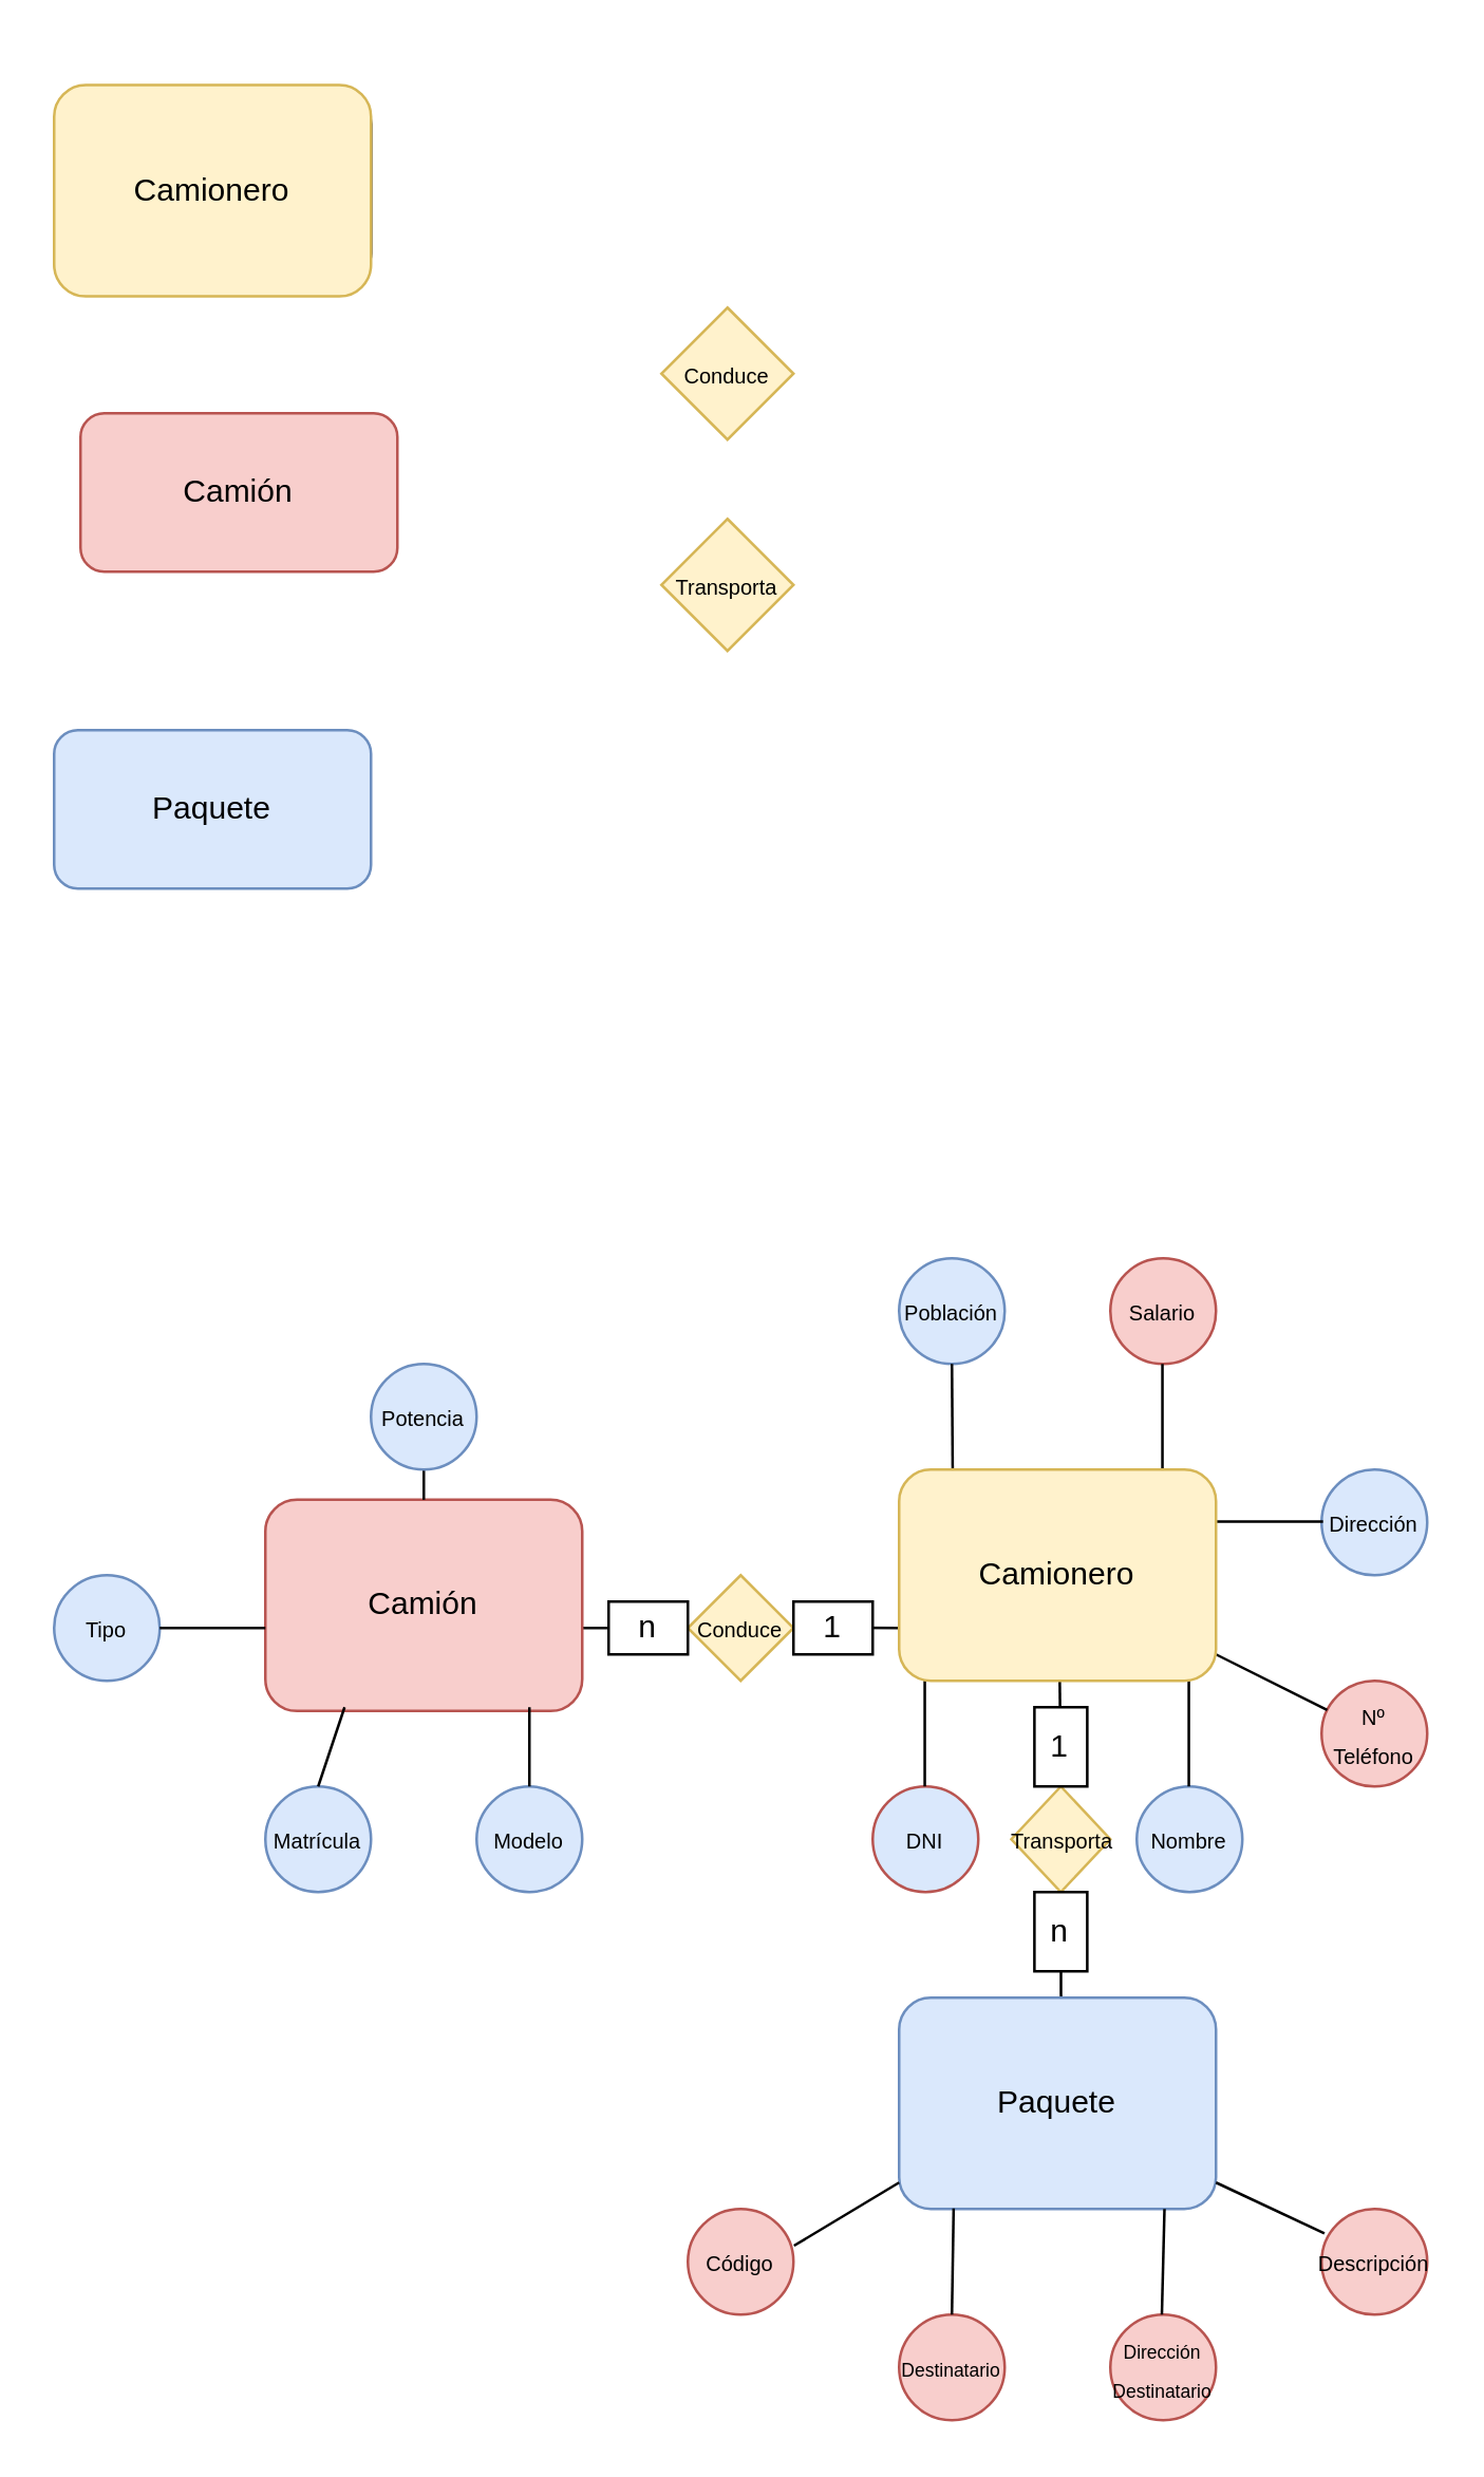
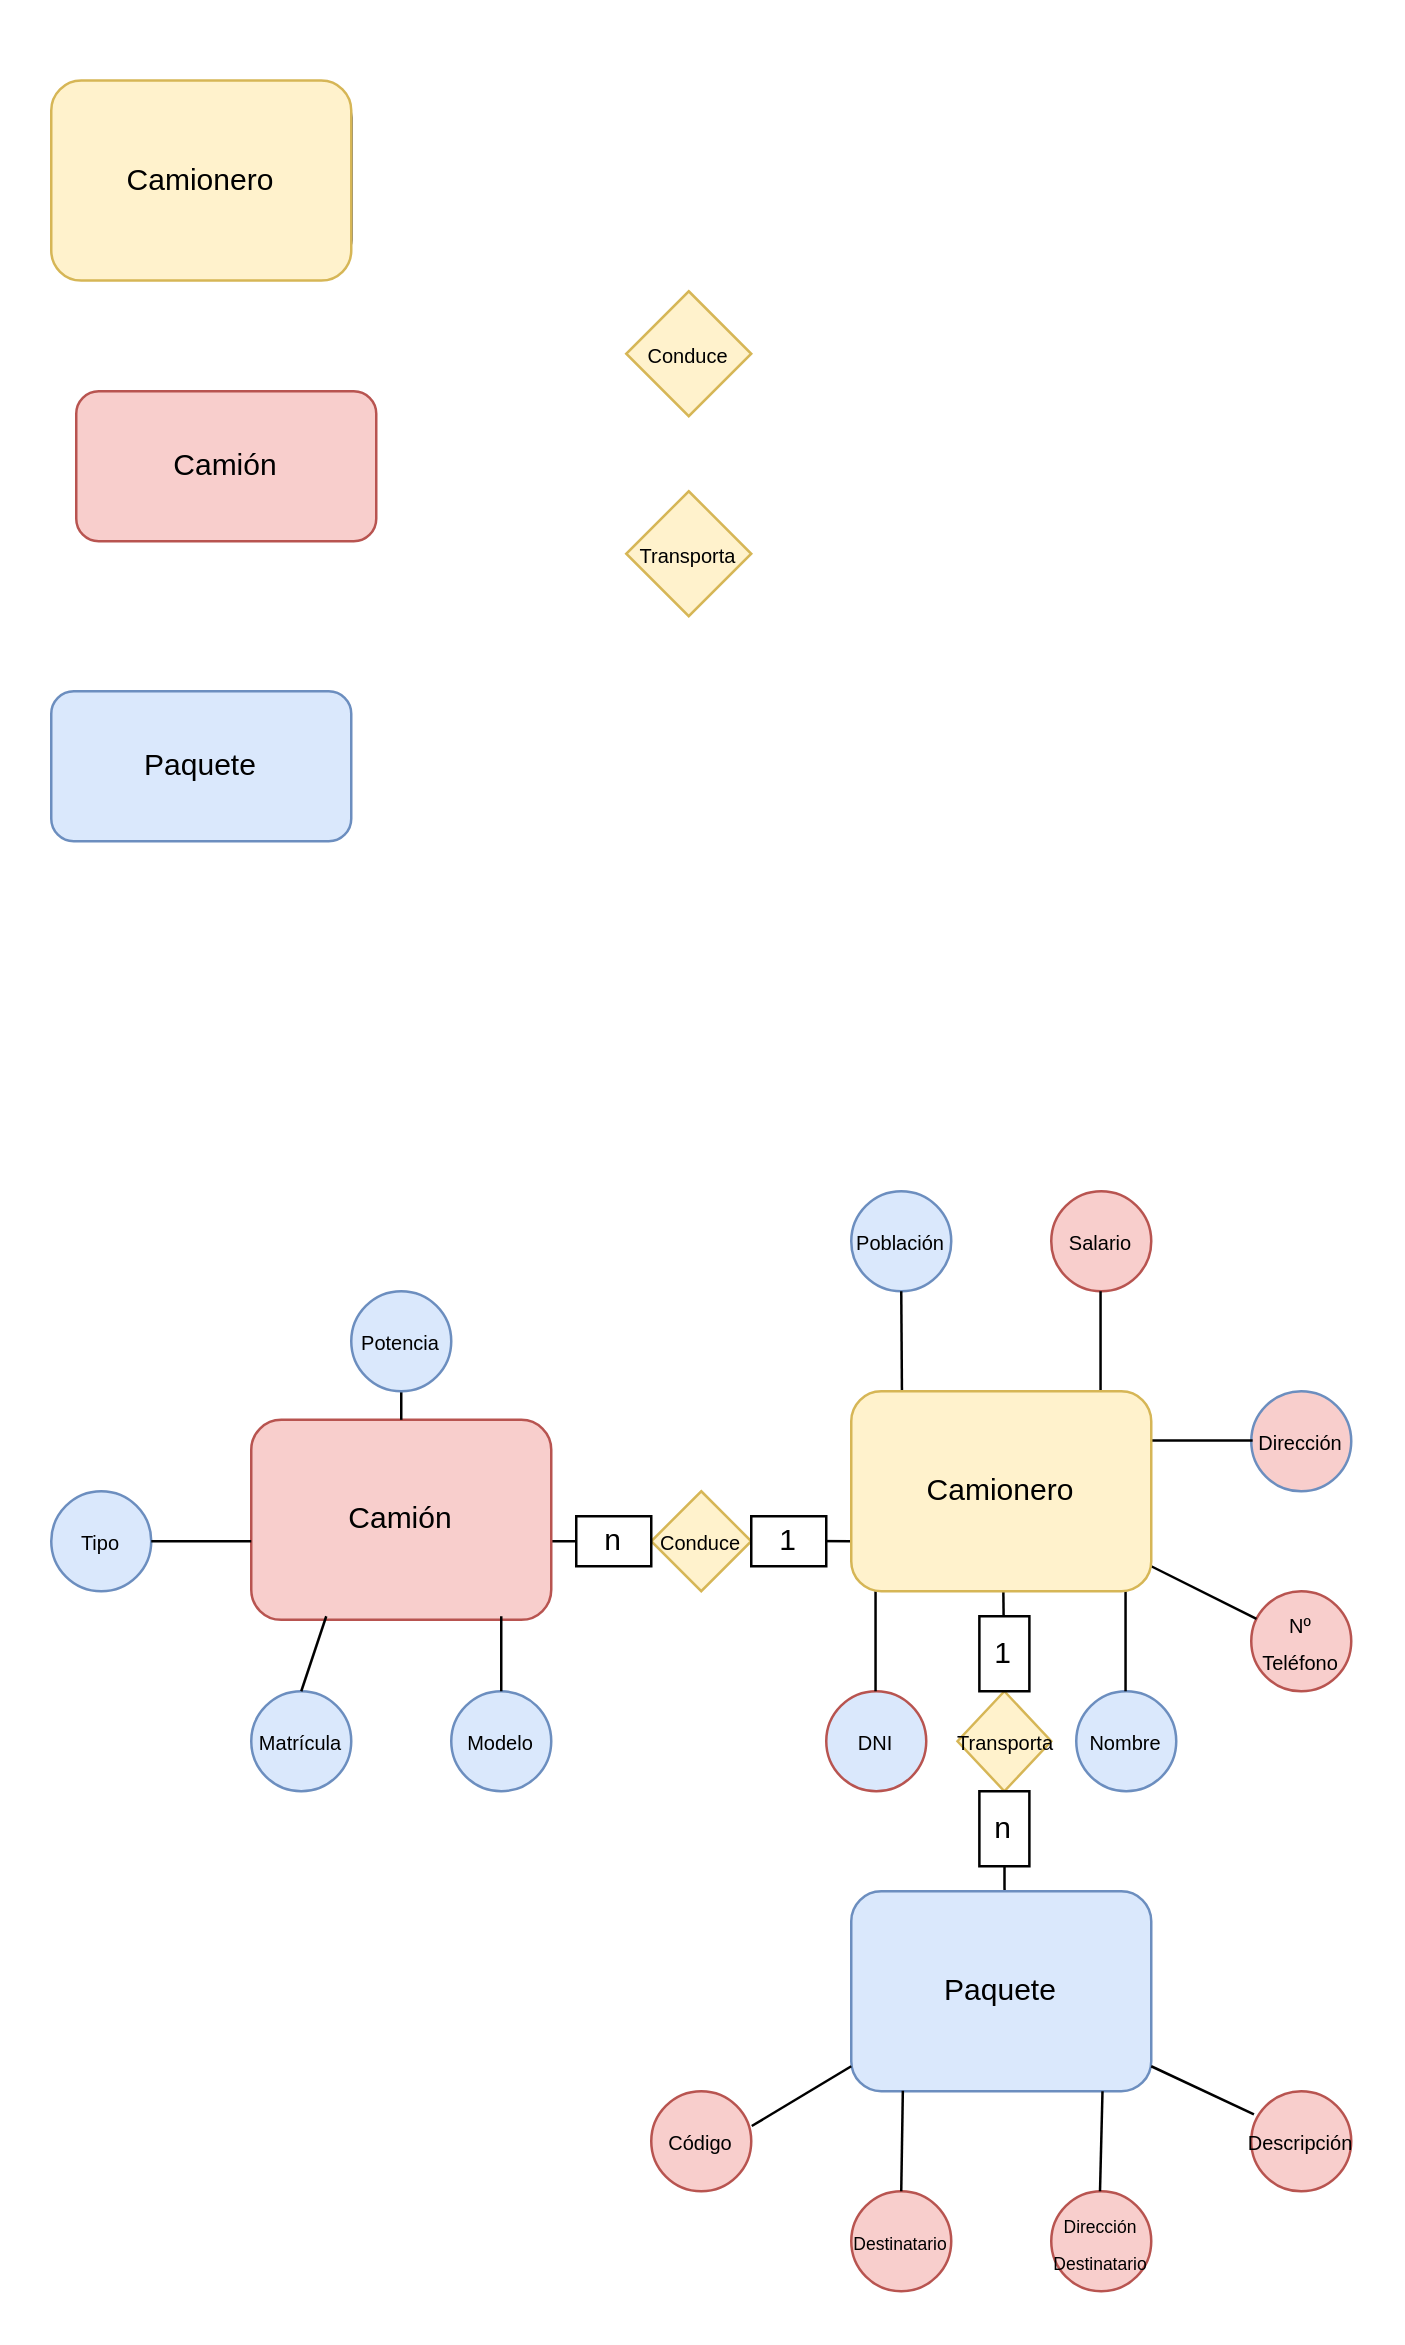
- <mxCell id="20" value="&lt;font style=&quot;font-size: 8px;&quot;&gt;Dirección&lt;/font&gt;" style="ellipse;whiteSpace=wrap;html=1;fillColor=#dae8fc;strokeColor=#6c8ebf;" vertex="1" parent="1"><mxGeometry x="500" y="556" width="40" height="40" as="geometry" /></mxCell>
+ <mxCell id="20" value="&lt;font style=&quot;font-size: 8px;&quot;&gt;Dirección&lt;/font&gt;" style="ellipse;whiteSpace=wrap;html=1;fillColor=#f8cecc;strokeColor=#6c8ebf;" vertex="1" parent="1"><mxGeometry x="500" y="556" width="40" height="40" as="geometry" /></mxCell>
